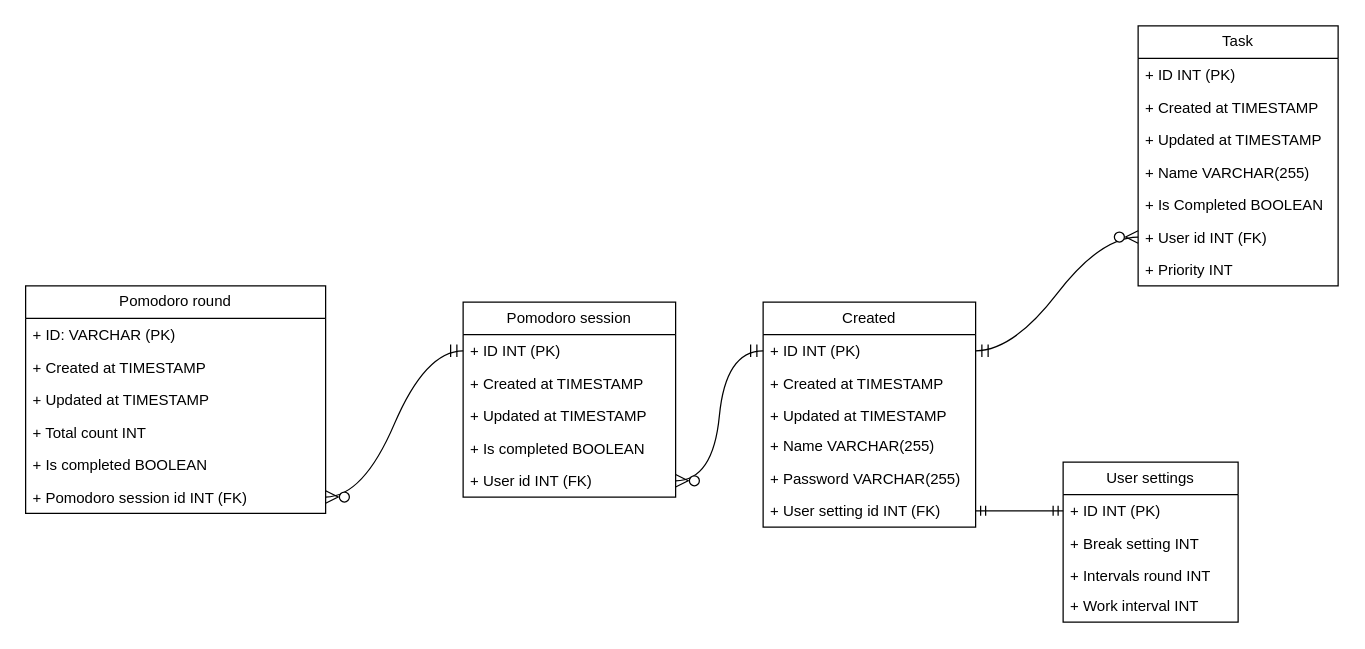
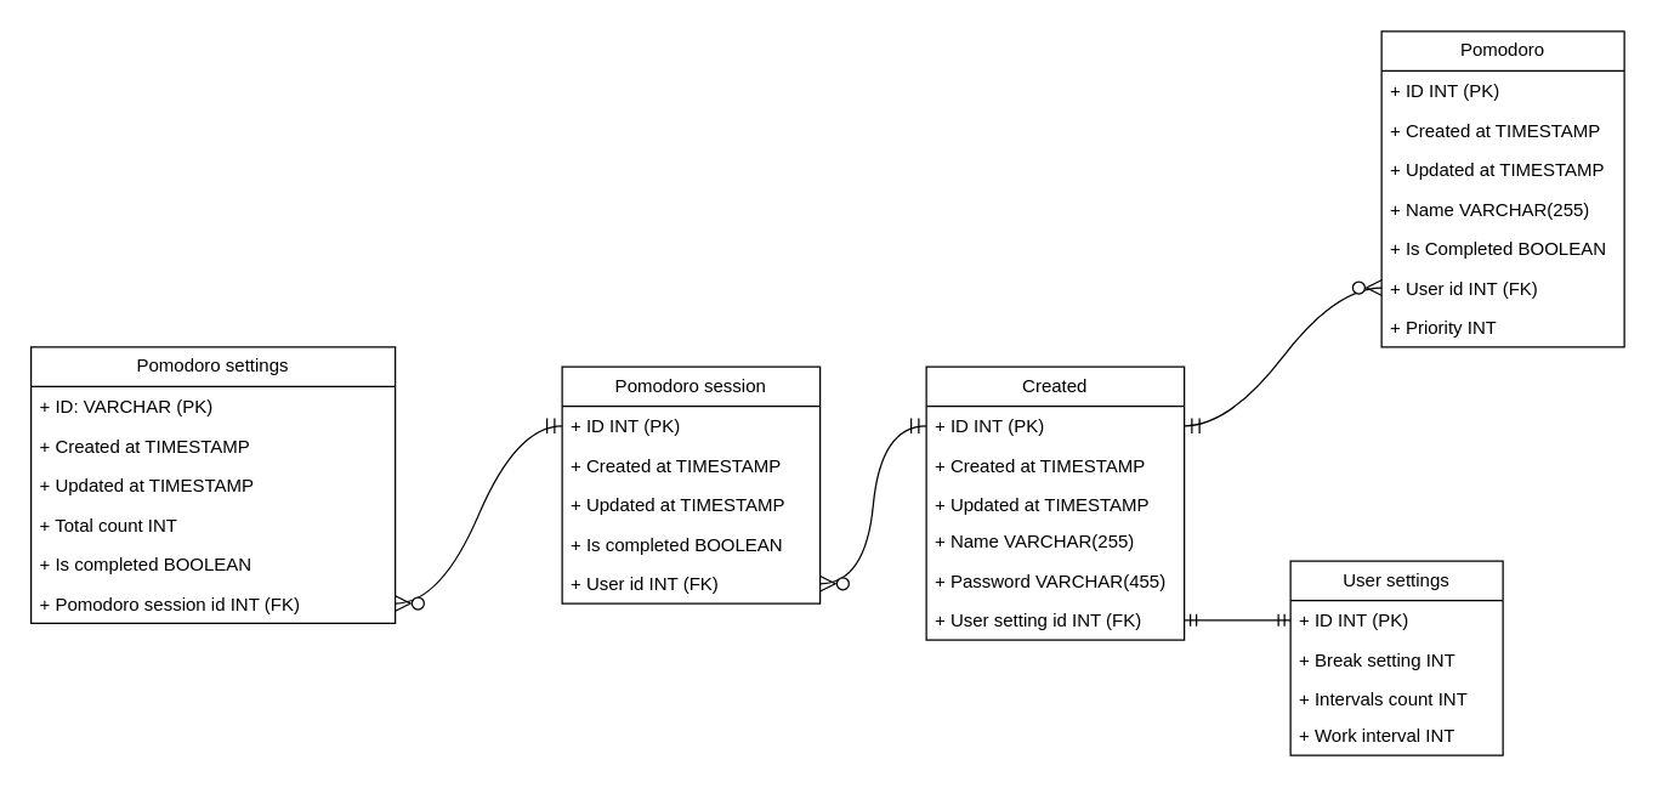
- <mxCell id="22" value="Task" style="swimlane;fontStyle=0;childLayout=stackLayout;horizontal=1;startSize=26;fillColor=none;horizontalStack=0;resizeParent=1;resizeParentMax=0;resizeLast=0;collapsible=1;marginBottom=0;whiteSpace=wrap;html=1;" vertex="1" parent="1"><mxGeometry x="910" y="20" width="160" height="208" as="geometry" /></mxCell>
+ <mxCell id="22" value="Pomodoro" style="swimlane;fontStyle=0;childLayout=stackLayout;horizontal=1;startSize=26;fillColor=none;horizontalStack=0;resizeParent=1;resizeParentMax=0;resizeLast=0;collapsible=1;marginBottom=0;whiteSpace=wrap;html=1;" vertex="1" parent="1"><mxGeometry x="910" y="20" width="160" height="208" as="geometry" /></mxCell>
- <mxCell id="2" value="Pomodoro round" style="swimlane;fontStyle=0;childLayout=stackLayout;horizontal=1;startSize=26;fillColor=none;horizontalStack=0;resizeParent=1;resizeParentMax=0;resizeLast=0;collapsible=1;marginBottom=0;whiteSpace=wrap;html=1;" vertex="1" parent="1"><mxGeometry x="20" y="228" width="240" height="182" as="geometry" /></mxCell>
+ <mxCell id="2" value="Pomodoro settings" style="swimlane;fontStyle=0;childLayout=stackLayout;horizontal=1;startSize=26;fillColor=none;horizontalStack=0;resizeParent=1;resizeParentMax=0;resizeLast=0;collapsible=1;marginBottom=0;whiteSpace=wrap;html=1;" vertex="1" parent="1"><mxGeometry x="20" y="228" width="240" height="182" as="geometry" /></mxCell>
- <mxCell id="20" value="+ Password VARCHAR(255)" style="text;strokeColor=none;fillColor=none;align=left;verticalAlign=top;spacingLeft=4;spacingRight=4;overflow=hidden;rotatable=0;points=[[0,0.5],[1,0.5]];portConstraint=eastwest;whiteSpace=wrap;html=1;" vertex="1" parent="15"><mxGeometry y="128" width="170" height="26" as="geometry" /></mxCell>
+ <mxCell id="20" value="+ Password VARCHAR(455)" style="text;strokeColor=none;fillColor=none;align=left;verticalAlign=top;spacingLeft=4;spacingRight=4;overflow=hidden;rotatable=0;points=[[0,0.5],[1,0.5]];portConstraint=eastwest;whiteSpace=wrap;html=1;" vertex="1" parent="15"><mxGeometry y="128" width="170" height="26" as="geometry" /></mxCell>
- <mxCell id="33" value="+ Intervals round INT" style="text;strokeColor=none;fillColor=none;align=left;verticalAlign=top;spacingLeft=4;spacingRight=4;overflow=hidden;rotatable=0;points=[[0,0.5],[1,0.5]];portConstraint=eastwest;whiteSpace=wrap;html=1;" vertex="1" parent="30"><mxGeometry y="78" width="140" height="24" as="geometry" /></mxCell>
+ <mxCell id="33" value="+ Intervals count INT" style="text;strokeColor=none;fillColor=none;align=left;verticalAlign=top;spacingLeft=4;spacingRight=4;overflow=hidden;rotatable=0;points=[[0,0.5],[1,0.5]];portConstraint=eastwest;whiteSpace=wrap;html=1;" vertex="1" parent="30"><mxGeometry y="78" width="140" height="24" as="geometry" /></mxCell>
